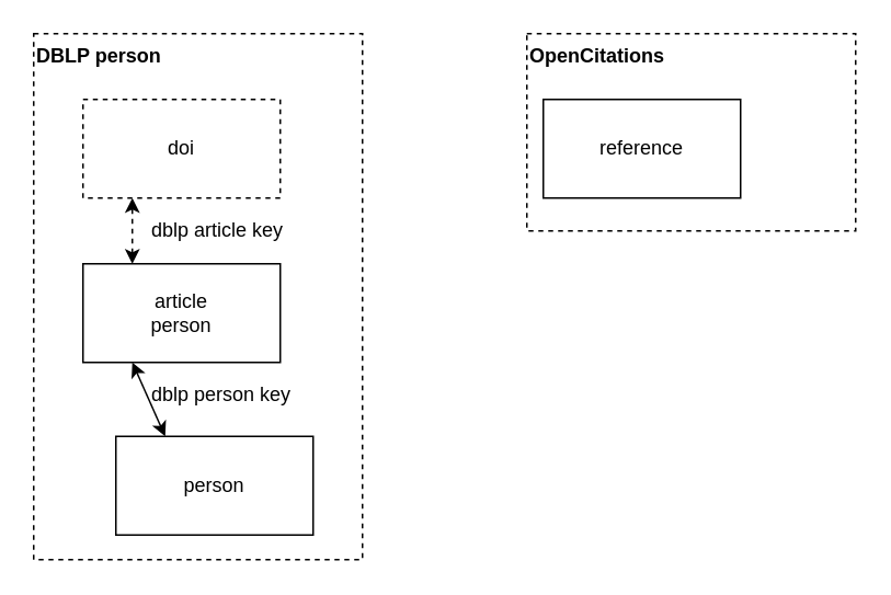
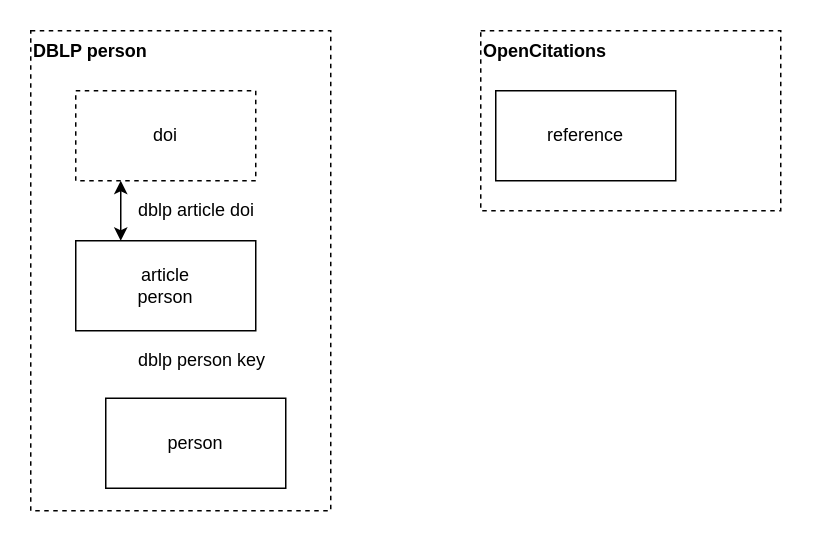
- <mxCell id="10" value="" style="endArrow=classic;startArrow=classic;html=1;entryX=0.25;entryY=1;entryDx=0;entryDy=0;exitX=0.25;exitY=0;exitDx=0;exitDy=0;dashed=1;" edge="1" parent="5" source="7" target="9"><mxGeometry width="50" height="50" relative="1" as="geometry"><mxPoint x="350" y="240" as="sourcePoint" /><mxPoint x="400" y="190" as="targetPoint" /></mxGeometry></mxCell>
+ <mxCell id="10" value="" style="endArrow=classic;startArrow=classic;html=1;entryX=0.25;entryY=1;entryDx=0;entryDy=0;exitX=0.25;exitY=0;exitDx=0;exitDy=0;" edge="1" parent="5" source="7" target="9"><mxGeometry width="50" height="50" relative="1" as="geometry"><mxPoint x="350" y="240" as="sourcePoint" /><mxPoint x="400" y="190" as="targetPoint" /></mxGeometry></mxCell>
- <mxCell id="12" value="dblp article key" style="text;html=1;strokeColor=none;fillColor=none;align=left;verticalAlign=middle;whiteSpace=wrap;rounded=0;dashed=1;" vertex="1" parent="5"><mxGeometry x="70" y="110" width="110" height="20" as="geometry" /></mxCell>
+ <mxCell id="12" value="dblp article doi" style="text;html=1;strokeColor=none;fillColor=none;align=left;verticalAlign=middle;whiteSpace=wrap;rounded=0;dashed=1;" vertex="1" parent="5"><mxGeometry x="70" y="110" width="110" height="20" as="geometry" /></mxCell>
- <mxCell id="11" value="" style="endArrow=classic;startArrow=classic;html=1;exitX=0.25;exitY=0;exitDx=0;exitDy=0;entryX=0.25;entryY=1;entryDx=0;entryDy=0;" edge="1" parent="5" source="8" target="7"><mxGeometry width="50" height="50" relative="1" as="geometry"><mxPoint x="70" y="150" as="sourcePoint" /><mxPoint x="60" y="200" as="targetPoint" /></mxGeometry></mxCell>
